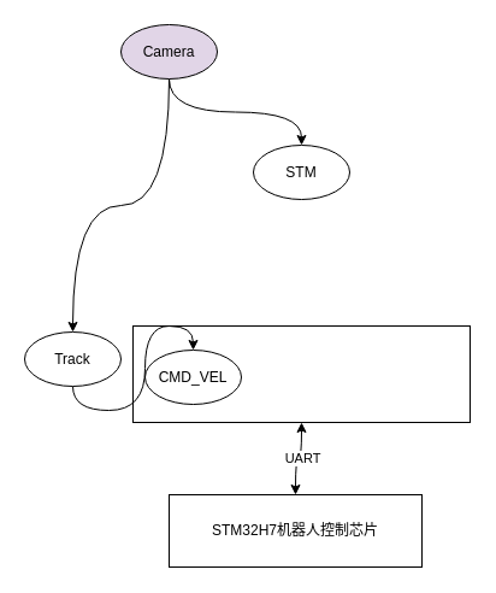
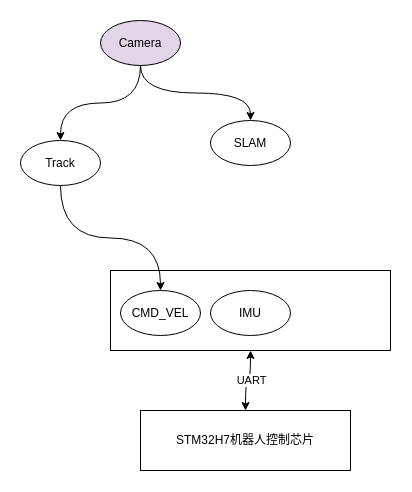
- <mxCell id="11" value="STM" style="ellipse;whiteSpace=wrap;html=1;" vertex="1" parent="1"><mxGeometry x="210" y="120" width="80" height="45" as="geometry" /></mxCell>
+ <mxCell id="11" value="SLAM" style="ellipse;whiteSpace=wrap;html=1;" vertex="1" parent="1"><mxGeometry x="210" y="120" width="80" height="45" as="geometry" /></mxCell>
- <mxCell id="13" value="Track" style="ellipse;whiteSpace=wrap;html=1;" vertex="1" parent="1"><mxGeometry x="20" y="275" width="80" height="45" as="geometry" /></mxCell>
+ <mxCell id="13" value="Track" style="ellipse;whiteSpace=wrap;html=1;" vertex="1" parent="1"><mxGeometry x="20" y="140" width="80" height="45" as="geometry" /></mxCell>
+ <mxCell id="7" value="IMU" style="ellipse;whiteSpace=wrap;html=1;" vertex="1" parent="1"><mxGeometry x="210" y="290" width="80" height="45" as="geometry" /></mxCell>
